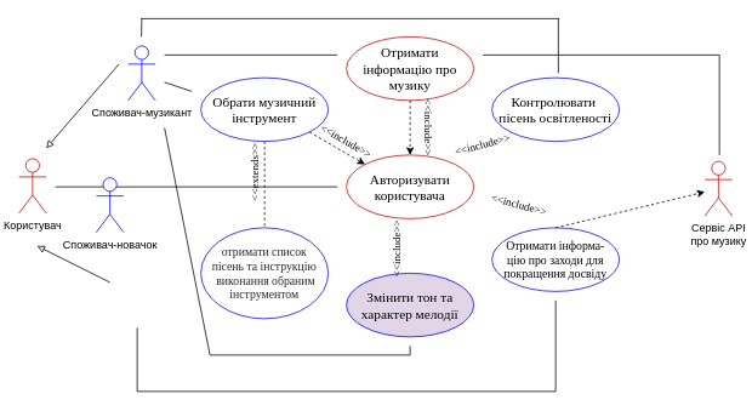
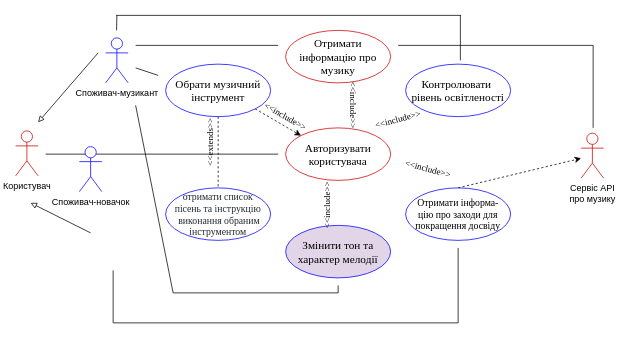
- <mxCell id="11" value="Контролювати&amp;nbsp;&lt;br&gt;пісень освітленості" style="ellipse;whiteSpace=wrap;html=1;strokeColor=#0000FF;fontFamily=Times New Roman;fontSize=15;" vertex="1" parent="1"><mxGeometry x="540" y="85" width="140" height="70" as="geometry" /></mxCell>
+ <mxCell id="11" value="Контролювати&amp;nbsp;&lt;br&gt;рівень освітленості" style="ellipse;whiteSpace=wrap;html=1;strokeColor=#0000FF;fontFamily=Times New Roman;fontSize=15;" vertex="1" parent="1"><mxGeometry x="540" y="85" width="140" height="70" as="geometry" /></mxCell>
- <mxCell id="13" value="" style="endArrow=classic;html=1;rounded=0;fontFamily=Times New Roman;fontSize=15;entryX=0.5;entryY=0;entryDx=0;entryDy=0;exitX=0.5;exitY=1;exitDx=0;exitDy=0;dashed=1;" edge="1" parent="1" source="10" target="5"><mxGeometry width="50" height="50" relative="1" as="geometry"><mxPoint x="460" y="310" as="sourcePoint" /><mxPoint x="460" y="250" as="targetPoint" /></mxGeometry></mxCell>
- <mxCell id="6" value="&lt;span style=&quot;color: rgb(36, 41, 47); font-size: 13px; text-align: left;&quot;&gt;отримати список &lt;br style=&quot;font-size: 13px;&quot;&gt;пісень та інструкцію&lt;br style=&quot;font-size: 13px;&quot;&gt;&amp;nbsp;виконання обраним інструментом&lt;/span&gt;" style="ellipse;whiteSpace=wrap;html=1;strokeColor=#0000FF;fontFamily=Times New Roman;fontSize=13;fillColor=default;labelBackgroundColor=none;" vertex="1" parent="1"><mxGeometry x="220" y="250" width="140" height="100" as="geometry" /></mxCell>
+ <mxCell id="6" value="&lt;span style=&quot;color: rgb(36, 41, 47); font-size: 13px; text-align: left;&quot;&gt;отримати список &lt;br style=&quot;font-size: 13px;&quot;&gt;пісень та інструкцію&lt;br style=&quot;font-size: 13px;&quot;&gt;&amp;nbsp;виконання обраним інструментом&lt;/span&gt;" style="ellipse;whiteSpace=wrap;html=1;strokeColor=#0000FF;fontFamily=Times New Roman;fontSize=13;fillColor=default;labelBackgroundColor=none;" vertex="1" parent="1"><mxGeometry x="220" y="250" width="140" height="70" as="geometry" /></mxCell>
